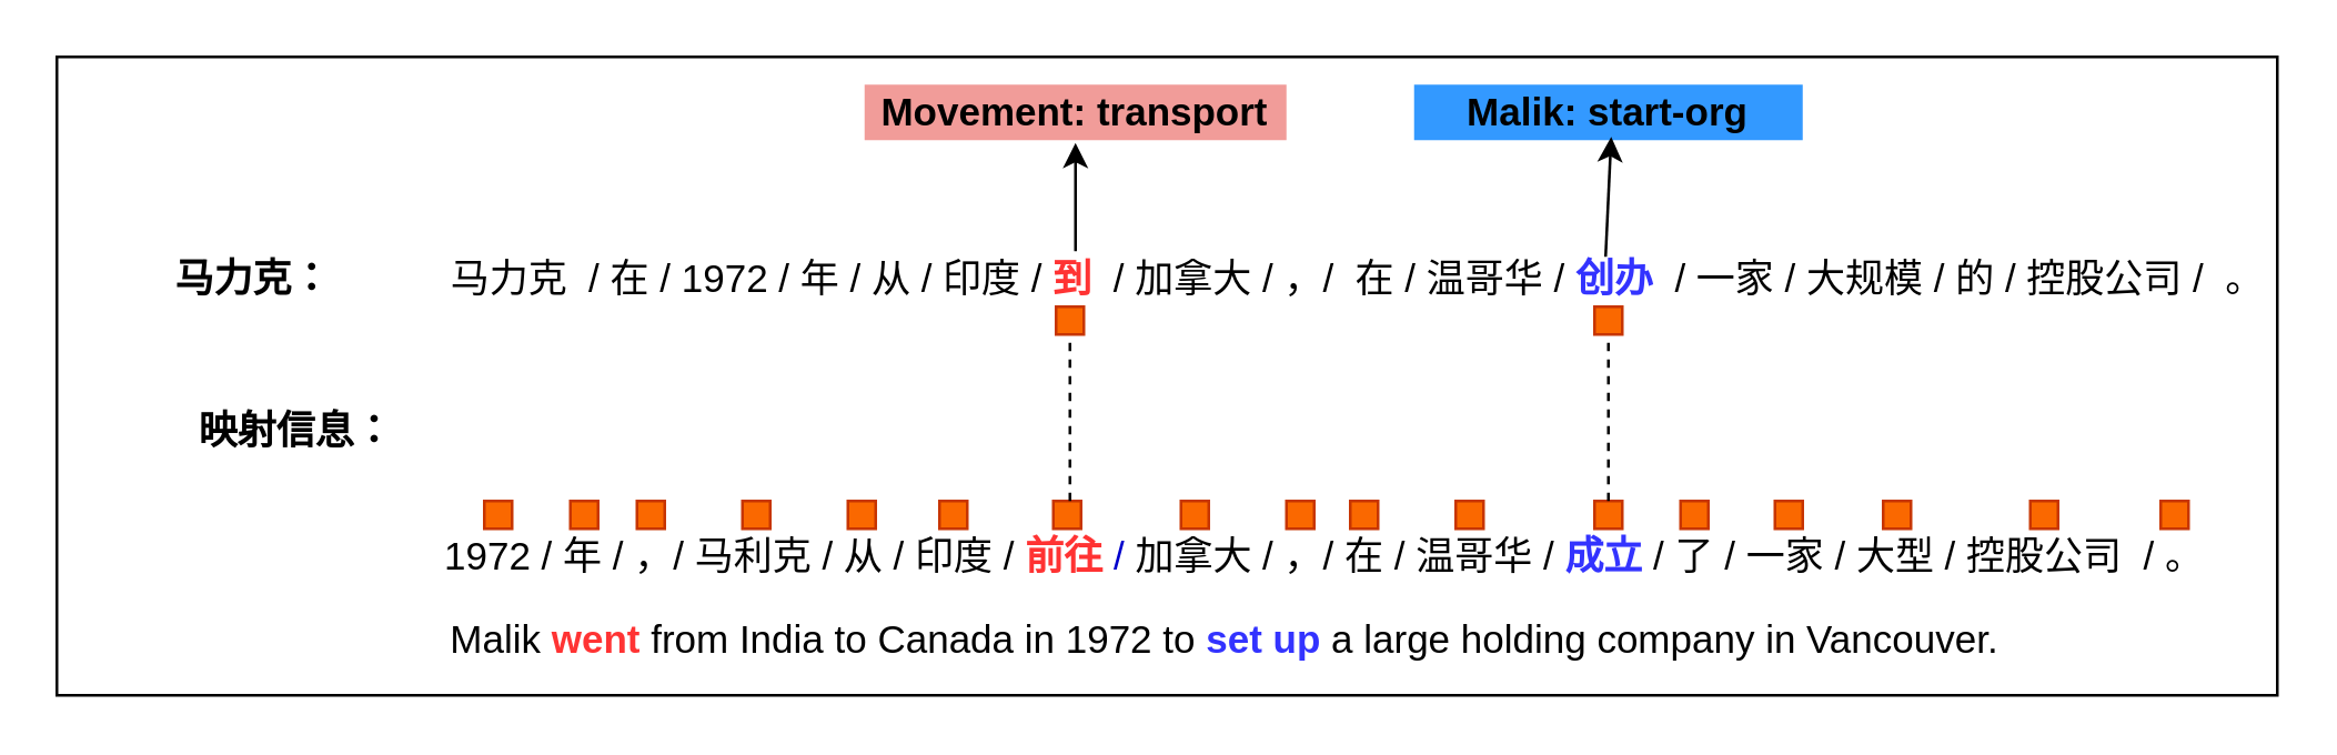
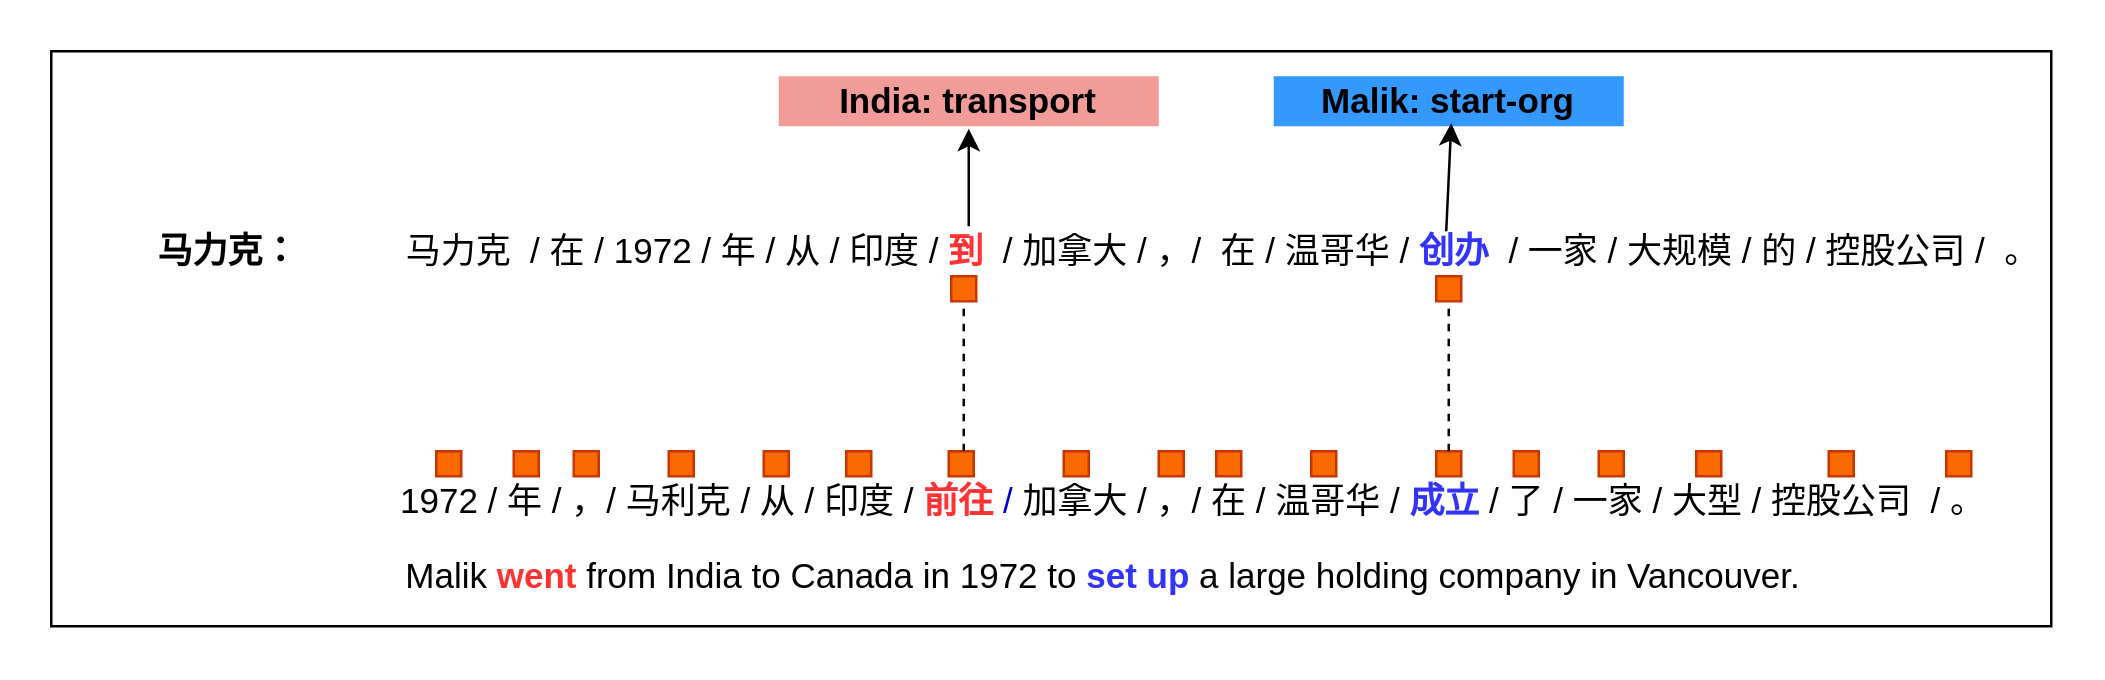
- <mxCell id="8" value="&lt;font style=&quot;font-size: 14px&quot;&gt;&lt;b&gt;Movement: transport&lt;/b&gt;&lt;/font&gt;" style="text;html=1;strokeColor=none;fillColor=#F19C99;align=center;verticalAlign=middle;whiteSpace=wrap;rounded=0;" parent="1" vertex="1"><mxGeometry x="311" y="30" width="152" height="20" as="geometry" /></mxCell>
+ <mxCell id="8" value="&lt;font style=&quot;font-size: 14px&quot;&gt;&lt;b&gt;India: transport&lt;/b&gt;&lt;/font&gt;" style="text;html=1;strokeColor=none;fillColor=#F19C99;align=center;verticalAlign=middle;whiteSpace=wrap;rounded=0;" parent="1" vertex="1"><mxGeometry x="311" y="30" width="152" height="20" as="geometry" /></mxCell>
- <mxCell id="5" value="&lt;b&gt;&lt;font style=&quot;font-size: 14px&quot;&gt;映射信息：&lt;/font&gt;&lt;/b&gt;" style="text;html=1;strokeColor=none;fillColor=none;align=center;verticalAlign=middle;whiteSpace=wrap;rounded=0;" parent="1" vertex="1"><mxGeometry x="70" y="144.5" width="73" height="20" as="geometry" /></mxCell>
